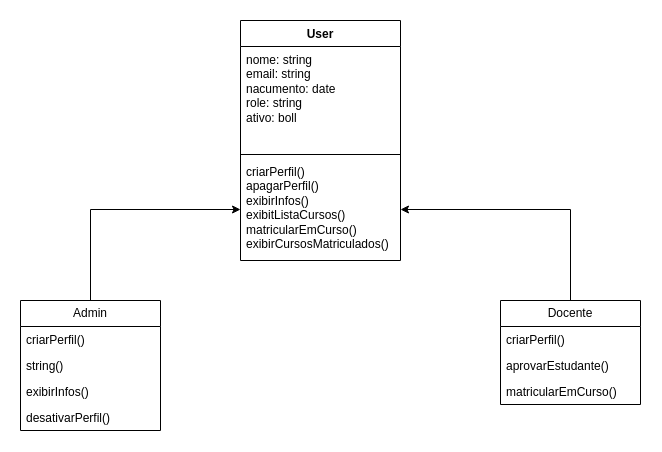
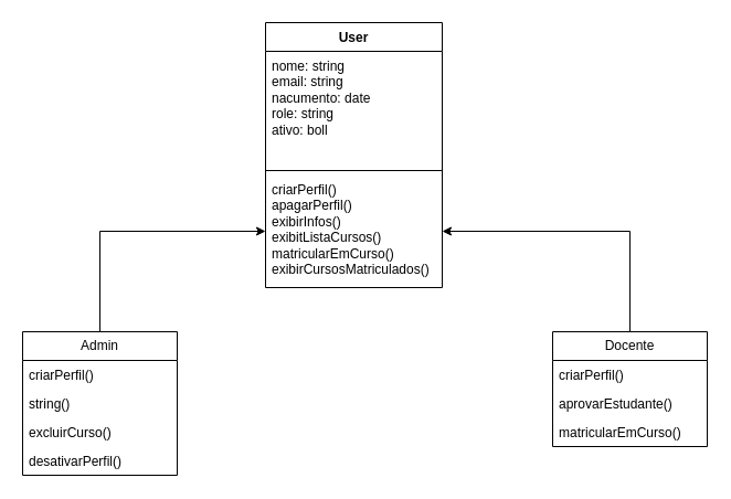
- <mxCell id="10" value="exibirInfos()" style="text;strokeColor=none;fillColor=none;align=left;verticalAlign=top;spacingLeft=4;spacingRight=4;overflow=hidden;rotatable=0;points=[[0,0.5],[1,0.5]];portConstraint=eastwest;whiteSpace=wrap;html=1;" vertex="1" parent="7"><mxGeometry y="78" width="140" height="26" as="geometry" /></mxCell>
+ <mxCell id="10" value="excluirCurso()" style="text;strokeColor=none;fillColor=none;align=left;verticalAlign=top;spacingLeft=4;spacingRight=4;overflow=hidden;rotatable=0;points=[[0,0.5],[1,0.5]];portConstraint=eastwest;whiteSpace=wrap;html=1;" vertex="1" parent="7"><mxGeometry y="78" width="140" height="26" as="geometry" /></mxCell>
